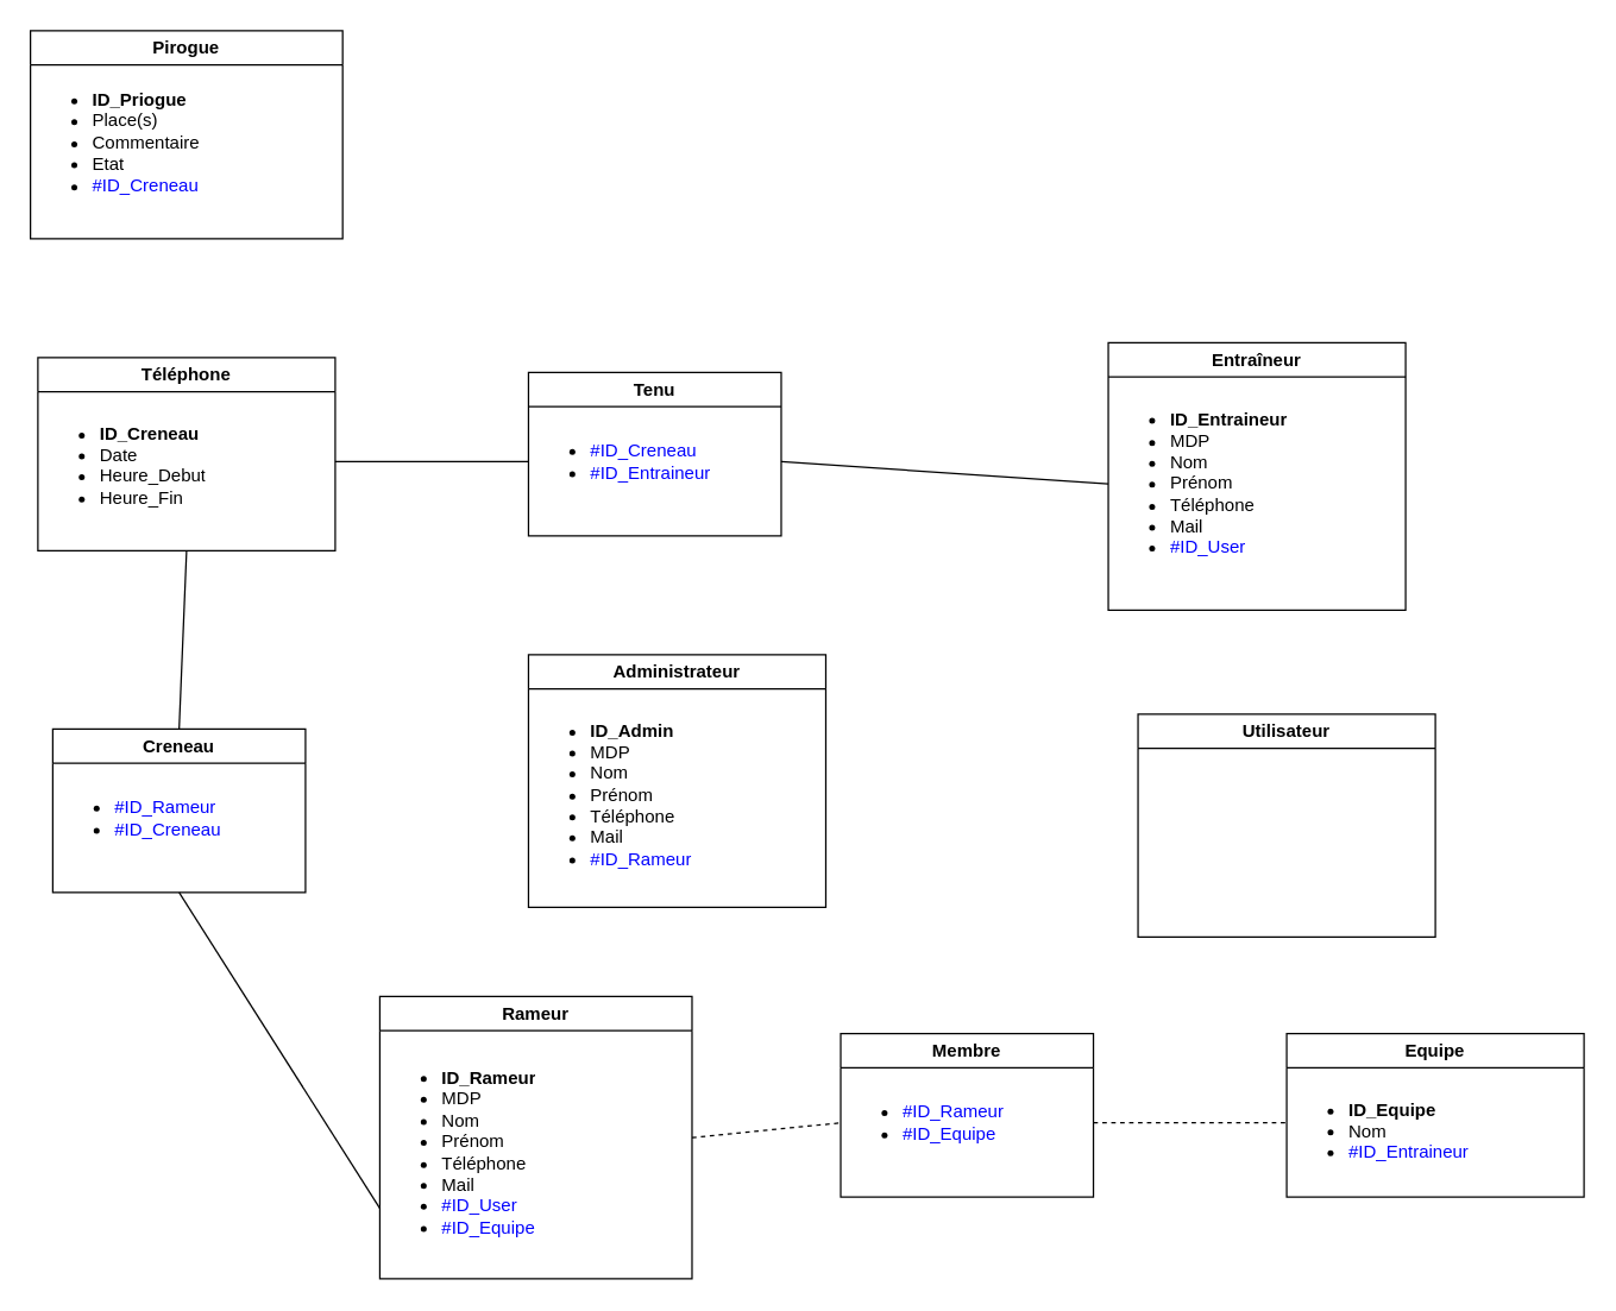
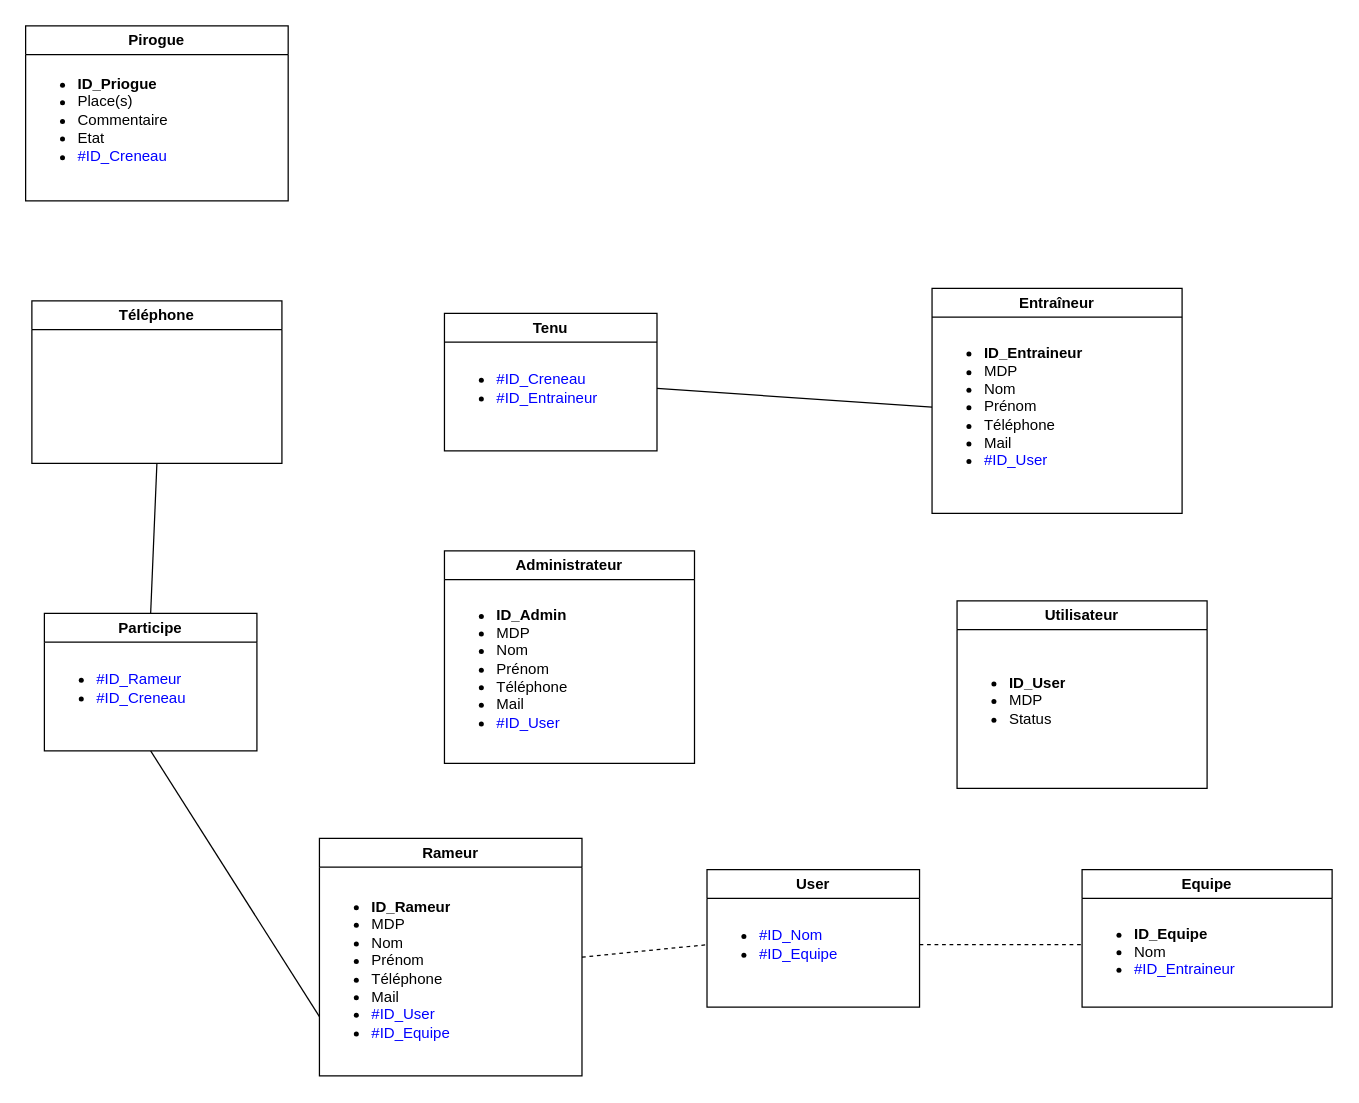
- <mxCell id="7" value="&lt;ul style=&quot;border-color: var(--border-color);&quot;&gt;&lt;li style=&quot;border-color: var(--border-color);&quot;&gt;&lt;b&gt;ID_Creneau&lt;/b&gt;&lt;/li&gt;&lt;li style=&quot;border-color: var(--border-color);&quot;&gt;Date&lt;/li&gt;&lt;li style=&quot;border-color: var(--border-color);&quot;&gt;Heure_Debut&lt;/li&gt;&lt;li style=&quot;border-color: var(--border-color);&quot;&gt;Heure_Fin&lt;/li&gt;&lt;/ul&gt;&lt;div&gt;&lt;/div&gt;" style="text;strokeColor=none;fillColor=none;html=1;whiteSpace=wrap;verticalAlign=middle;overflow=hidden;" parent="6" vertex="1"><mxGeometry y="30" width="200" height="80" as="geometry" /></mxCell>
- <mxCell id="14" value="" style="endArrow=none;html=1;rounded=0;entryX=0;entryY=0.5;entryDx=0;entryDy=0;exitX=1;exitY=0.5;exitDx=0;exitDy=0;" parent="1" source="7" target="21" edge="1"><mxGeometry width="50" height="50" relative="1" as="geometry"><mxPoint x="225" y="360" as="sourcePoint" /><mxPoint x="325" y="370" as="targetPoint" /></mxGeometry></mxCell>
- <mxCell id="24" value="Creneau" style="swimlane;whiteSpace=wrap;html=1;startSize=23;" parent="1" vertex="1"><mxGeometry x="35" y="490" width="170" height="110" as="geometry" /></mxCell>
+ <mxCell id="24" value="Participe" style="swimlane;whiteSpace=wrap;html=1;startSize=23;" parent="1" vertex="1"><mxGeometry x="35" y="490" width="170" height="110" as="geometry" /></mxCell>
- <mxCell id="16" value="&lt;ul&gt;&lt;li style=&quot;border-color: var(--border-color);&quot;&gt;&lt;b&gt;ID_Admin&lt;/b&gt;&lt;/li&gt;&lt;li style=&quot;border-color: var(--border-color);&quot;&gt;&lt;span style=&quot;background-color: initial;&quot;&gt;MDP&lt;/span&gt;&lt;/li&gt;&lt;li style=&quot;border-color: var(--border-color);&quot;&gt;Nom&lt;br style=&quot;border-color: var(--border-color);&quot;&gt;&lt;/li&gt;&lt;li style=&quot;border-color: var(--border-color);&quot;&gt;Prénom&lt;/li&gt;&lt;li style=&quot;border-color: var(--border-color);&quot;&gt;Téléphone&lt;/li&gt;&lt;li style=&quot;border-color: var(--border-color);&quot;&gt;Mail&lt;/li&gt;&lt;li style=&quot;border-color: var(--border-color);&quot;&gt;&lt;font color=&quot;#0000ff&quot;&gt;#ID_Rameur&lt;/font&gt;&lt;/li&gt;&lt;/ul&gt;" style="text;strokeColor=none;fillColor=none;html=1;whiteSpace=wrap;verticalAlign=middle;overflow=hidden;" parent="15" vertex="1"><mxGeometry y="30" width="200" height="120" as="geometry" /></mxCell>
+ <mxCell id="16" value="&lt;ul&gt;&lt;li style=&quot;border-color: var(--border-color);&quot;&gt;&lt;b&gt;ID_Admin&lt;/b&gt;&lt;/li&gt;&lt;li style=&quot;border-color: var(--border-color);&quot;&gt;&lt;span style=&quot;background-color: initial;&quot;&gt;MDP&lt;/span&gt;&lt;/li&gt;&lt;li style=&quot;border-color: var(--border-color);&quot;&gt;Nom&lt;br style=&quot;border-color: var(--border-color);&quot;&gt;&lt;/li&gt;&lt;li style=&quot;border-color: var(--border-color);&quot;&gt;Prénom&lt;/li&gt;&lt;li style=&quot;border-color: var(--border-color);&quot;&gt;Téléphone&lt;/li&gt;&lt;li style=&quot;border-color: var(--border-color);&quot;&gt;Mail&lt;/li&gt;&lt;li style=&quot;border-color: var(--border-color);&quot;&gt;&lt;font color=&quot;#0000ff&quot;&gt;#ID_User&lt;/font&gt;&lt;/li&gt;&lt;/ul&gt;" style="text;strokeColor=none;fillColor=none;html=1;whiteSpace=wrap;verticalAlign=middle;overflow=hidden;" parent="15" vertex="1"><mxGeometry y="30" width="200" height="120" as="geometry" /></mxCell>
+ <mxCell id="27" value="&lt;ul&gt;&lt;li style=&quot;border-color: var(--border-color);&quot;&gt;&lt;b&gt;ID_User&lt;/b&gt;&lt;/li&gt;&lt;li style=&quot;border-color: var(--border-color);&quot;&gt;&lt;span style=&quot;background-color: initial;&quot;&gt;MDP&lt;/span&gt;&lt;/li&gt;&lt;li style=&quot;border-color: var(--border-color);&quot;&gt;&lt;span style=&quot;background-color: initial;&quot;&gt;Status&lt;/span&gt;&lt;/li&gt;&lt;/ul&gt;" style="text;strokeColor=none;fillColor=none;html=1;whiteSpace=wrap;verticalAlign=middle;overflow=hidden;" vertex="1" parent="26"><mxGeometry y="20" width="200" height="120" as="geometry" /></mxCell>
- <mxCell id="22" value="Membre" style="swimlane;whiteSpace=wrap;html=1;" parent="1" vertex="1"><mxGeometry x="565" y="695" width="170" height="110" as="geometry" /></mxCell>
+ <mxCell id="22" value="User" style="swimlane;whiteSpace=wrap;html=1;" parent="1" vertex="1"><mxGeometry x="565" y="695" width="170" height="110" as="geometry" /></mxCell>
- <mxCell id="23" value="&lt;ul style=&quot;border-color: var(--border-color);&quot;&gt;&lt;li style=&quot;border-color: var(--border-color);&quot;&gt;&lt;font color=&quot;#0000ff&quot;&gt;#ID_Rameur&lt;/font&gt;&lt;/li&gt;&lt;li style=&quot;border-color: var(--border-color);&quot;&gt;&lt;font color=&quot;#0000ff&quot;&gt;#ID_Equipe&lt;/font&gt;&lt;/li&gt;&lt;/ul&gt;&lt;div&gt;&lt;/div&gt;" style="text;strokeColor=none;fillColor=none;html=1;whiteSpace=wrap;verticalAlign=middle;overflow=hidden;" parent="22" vertex="1"><mxGeometry y="30" width="170" height="60" as="geometry" /></mxCell>
+ <mxCell id="23" value="&lt;ul style=&quot;border-color: var(--border-color);&quot;&gt;&lt;li style=&quot;border-color: var(--border-color);&quot;&gt;&lt;font color=&quot;#0000ff&quot;&gt;#ID_Nom&lt;/font&gt;&lt;/li&gt;&lt;li style=&quot;border-color: var(--border-color);&quot;&gt;&lt;font color=&quot;#0000ff&quot;&gt;#ID_Equipe&lt;/font&gt;&lt;/li&gt;&lt;/ul&gt;&lt;div&gt;&lt;/div&gt;" style="text;strokeColor=none;fillColor=none;html=1;whiteSpace=wrap;verticalAlign=middle;overflow=hidden;" parent="22" vertex="1"><mxGeometry y="30" width="170" height="60" as="geometry" /></mxCell>
